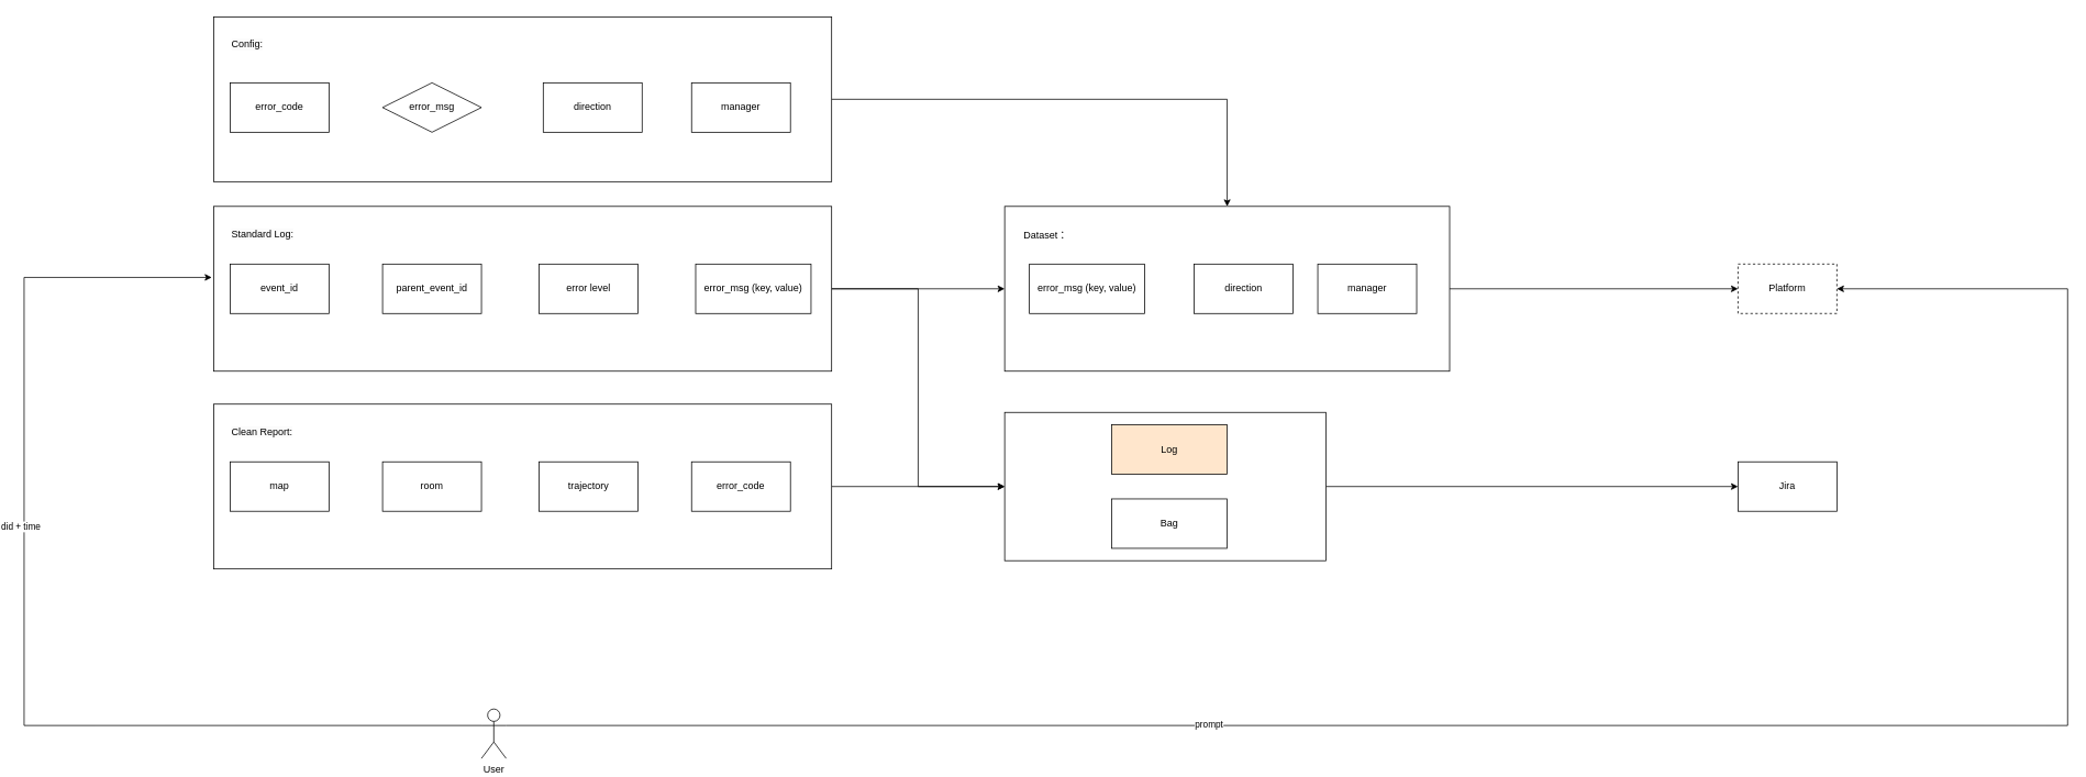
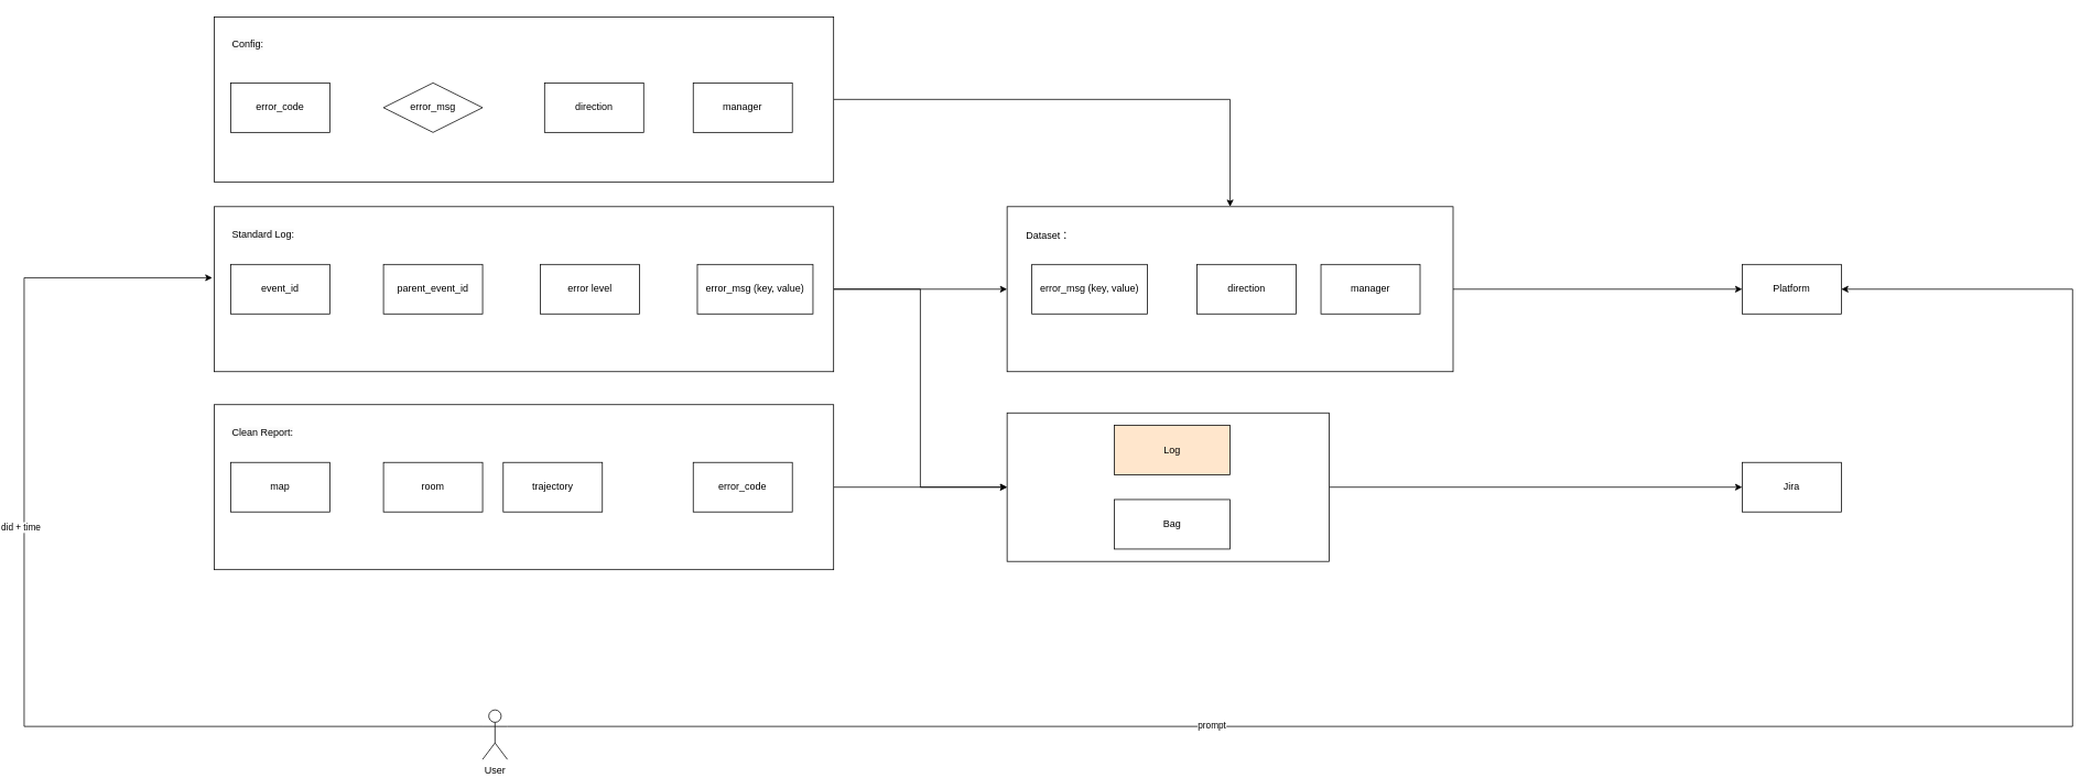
- <mxCell id="38" value="Platform" style="rounded=0;whiteSpace=wrap;html=1;dashed=1;" vertex="1" parent="1"><mxGeometry x="2100" y="320" width="120" height="60" as="geometry" /></mxCell>
+ <mxCell id="38" value="Platform" style="rounded=0;whiteSpace=wrap;html=1;" vertex="1" parent="1"><mxGeometry x="2100" y="320" width="120" height="60" as="geometry" /></mxCell>
- <mxCell id="17" value="trajectory" style="rounded=0;whiteSpace=wrap;html=1;" vertex="1" parent="1"><mxGeometry x="645" y="560" width="120" height="60" as="geometry" /></mxCell>
+ <mxCell id="17" value="trajectory" style="rounded=0;whiteSpace=wrap;html=1;" vertex="1" parent="1"><mxGeometry x="600" y="560" width="120" height="60" as="geometry" /></mxCell>
